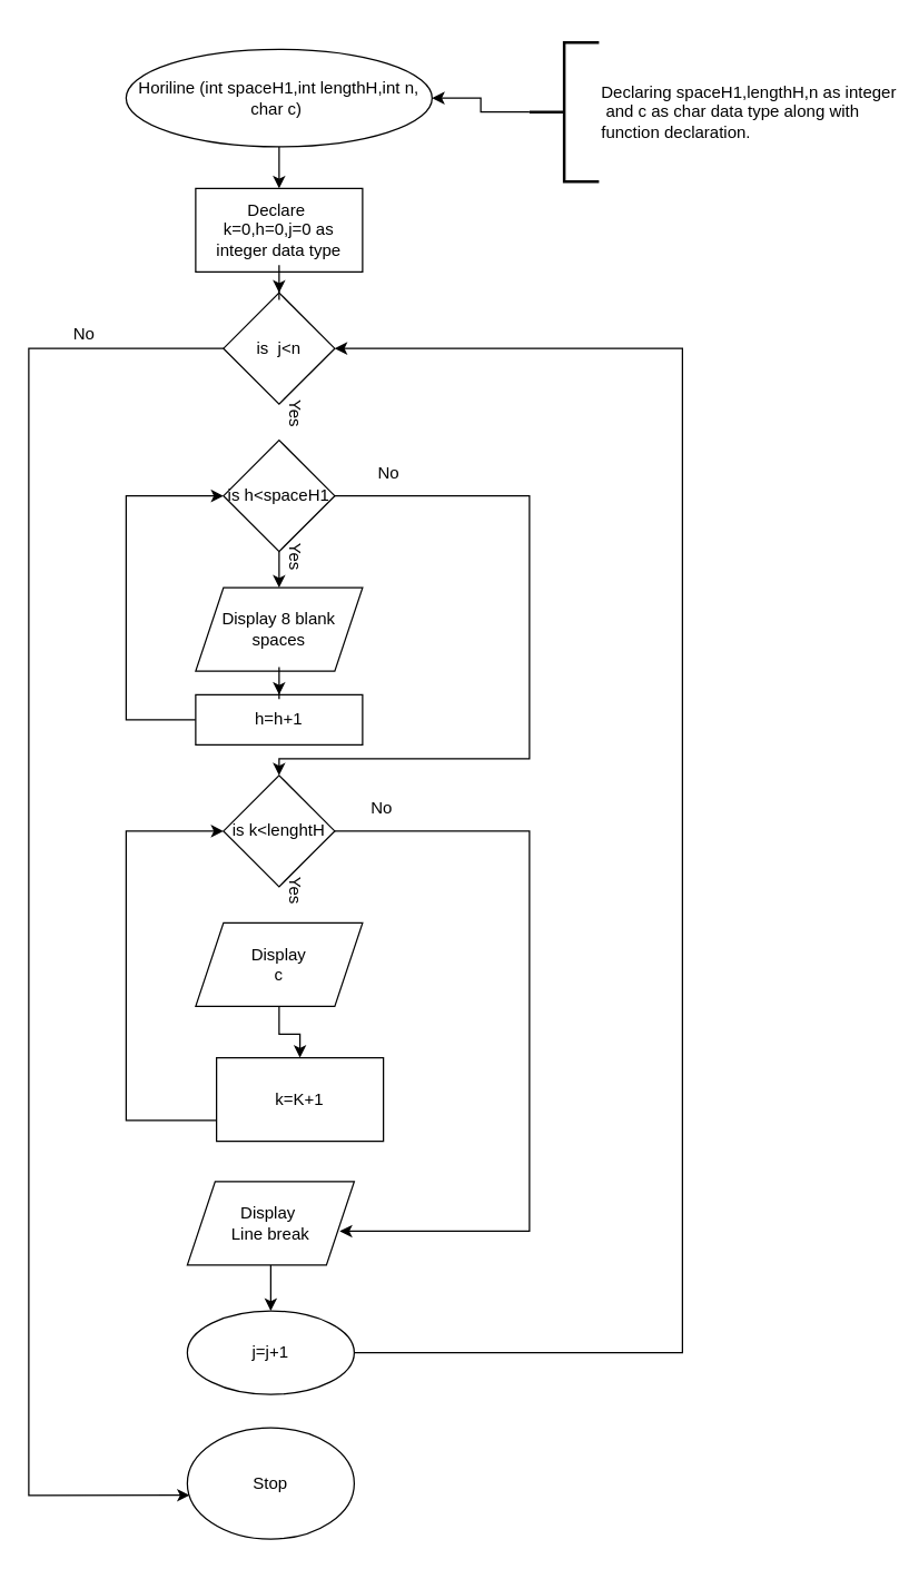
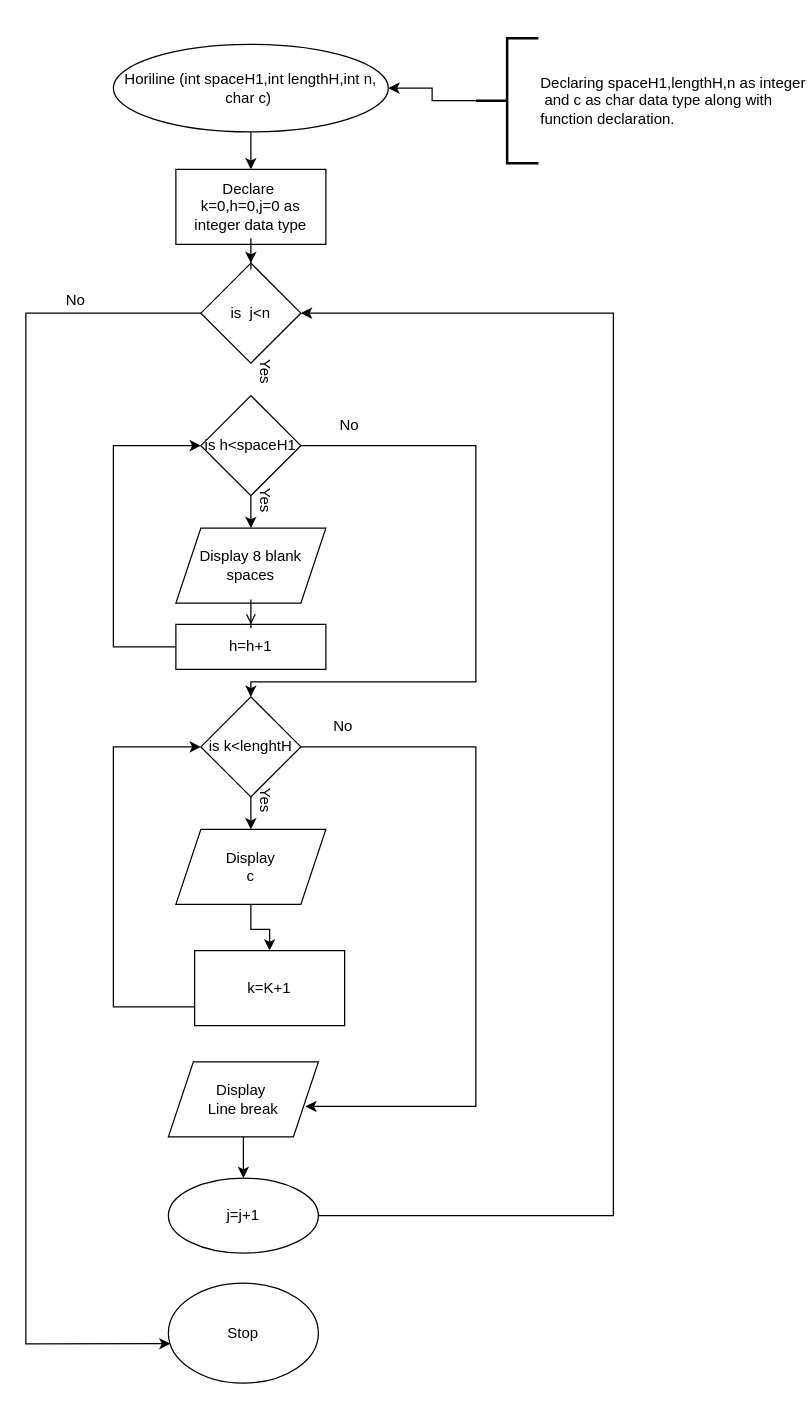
- <mxCell id="29" value="" style="edgeStyle=orthogonalEdgeStyle;rounded=0;orthogonalLoop=1;jettySize=auto;html=1;" edge="1" parent="2" source="4" target="28"><mxGeometry relative="1" as="geometry" /></mxCell>
+ <mxCell id="29" value="" style="edgeStyle=orthogonalEdgeStyle;rounded=0;orthogonalLoop=1;jettySize=auto;html=1;endArrow=open;" edge="1" parent="2" source="4" target="28"><mxGeometry relative="1" as="geometry" /></mxCell>
+ <mxCell id="14" value="" style="edgeStyle=orthogonalEdgeStyle;rounded=0;orthogonalLoop=1;jettySize=auto;html=1;" parent="2" source="11" target="13" edge="1"><mxGeometry relative="1" as="geometry" /></mxCell>
